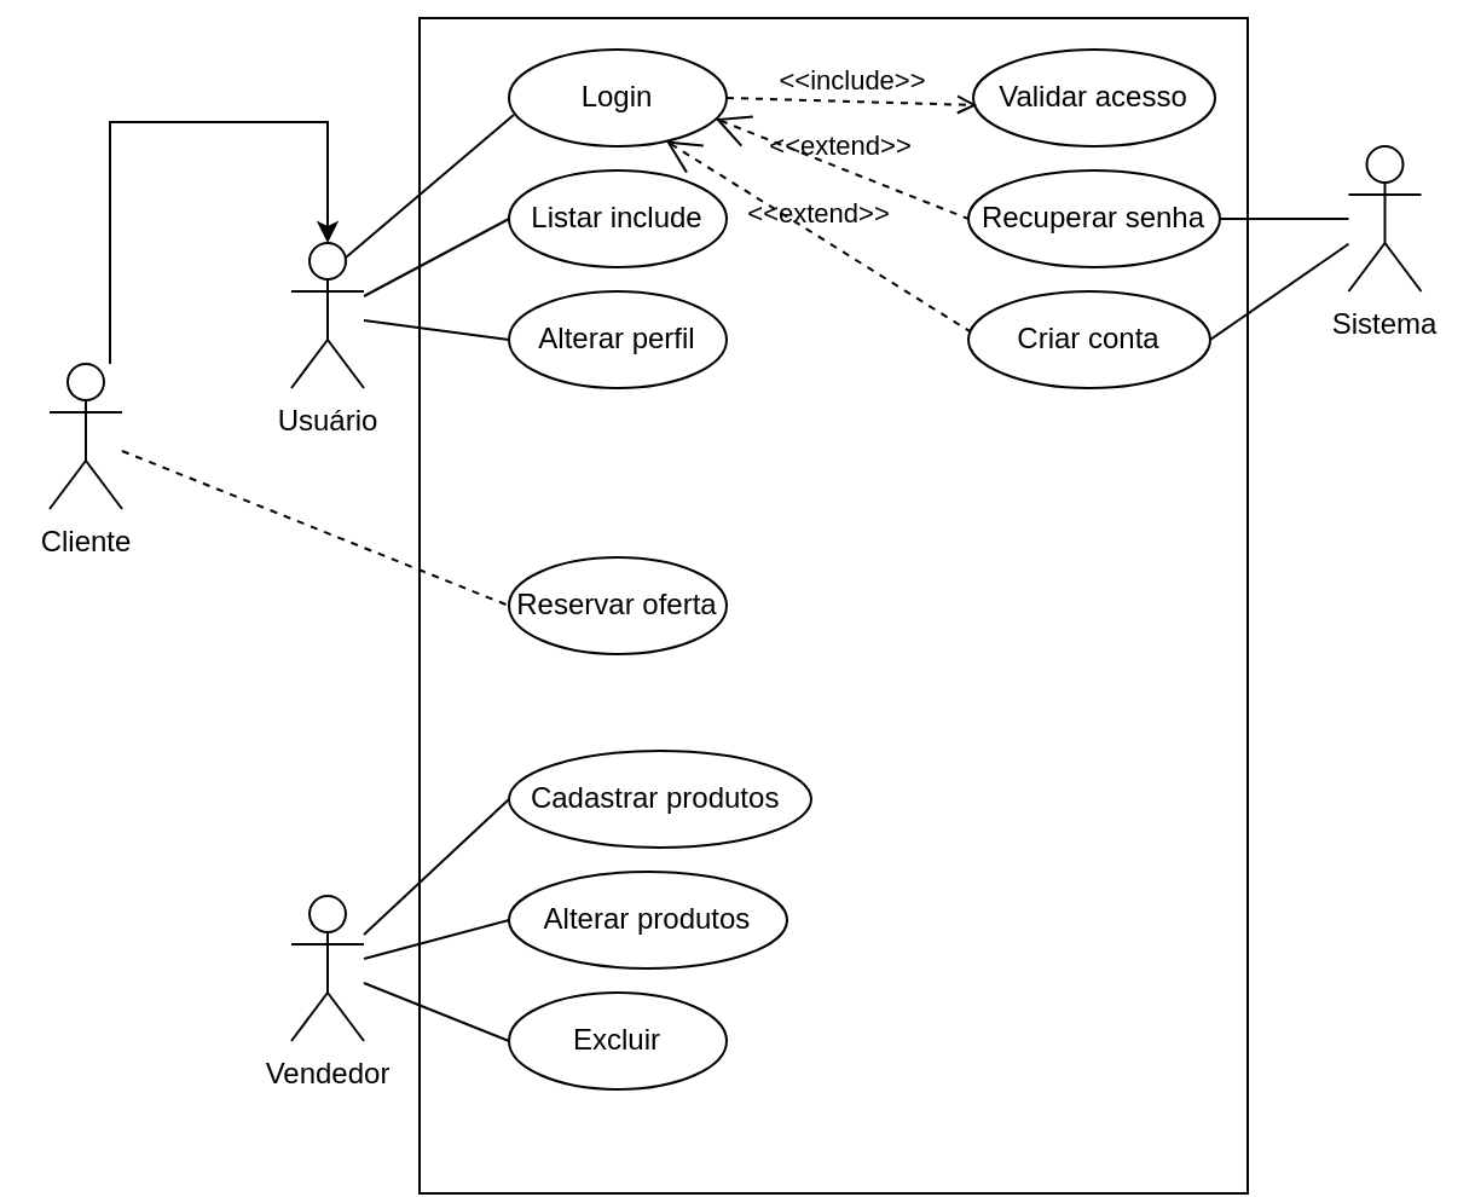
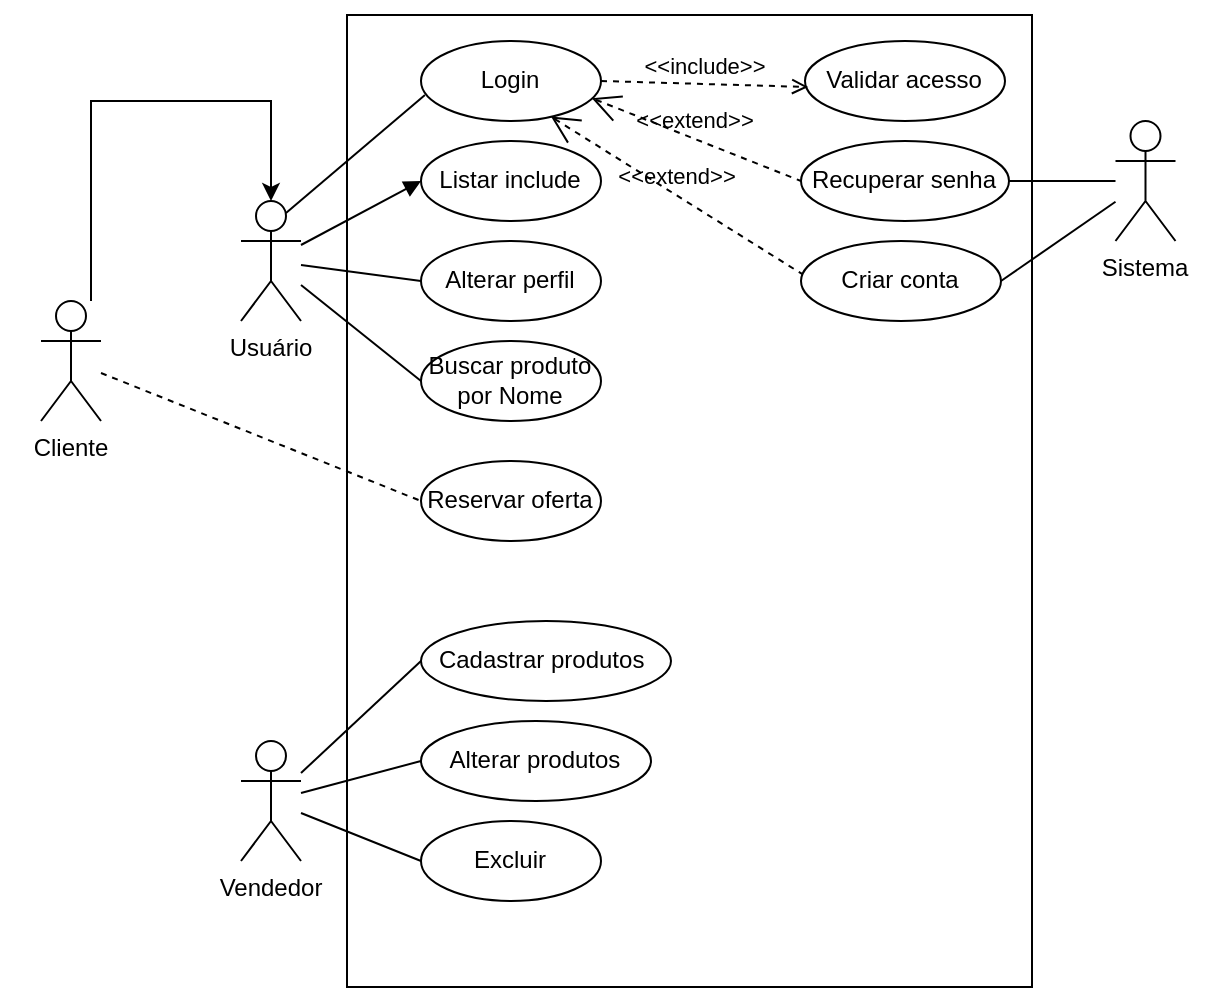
- <mxCell id="19" value="" style="endArrow=none;html=1;entryX=0;entryY=0.5;entryDx=0;entryDy=0;" parent="1" source="3" target="13" edge="1"><mxGeometry width="50" height="50" relative="1" as="geometry"><mxPoint x="140" y="130" as="sourcePoint" /><mxPoint x="590" y="100" as="targetPoint" /></mxGeometry></mxCell>
+ <mxCell id="19" value="" style="endArrow=block;html=1;entryX=0;entryY=0.5;entryDx=0;entryDy=0;" parent="1" source="3" target="13" edge="1"><mxGeometry width="50" height="50" relative="1" as="geometry"><mxPoint x="140" y="130" as="sourcePoint" /><mxPoint x="590" y="100" as="targetPoint" /></mxGeometry></mxCell>
+ <mxCell id="31" value="" style="endArrow=none;html=1;entryX=0;entryY=0.5;entryDx=0;entryDy=0;" edge="1" parent="1" source="3" target="30"><mxGeometry width="50" height="50" relative="1" as="geometry"><mxPoint x="370" y="270" as="sourcePoint" /><mxPoint x="420" y="220" as="targetPoint" /></mxGeometry></mxCell>
+ <mxCell id="30" value="Buscar produto por Nome" style="ellipse;whiteSpace=wrap;html=1;" vertex="1" parent="1"><mxGeometry x="210" y="170" width="90" height="40" as="geometry" /></mxCell>
